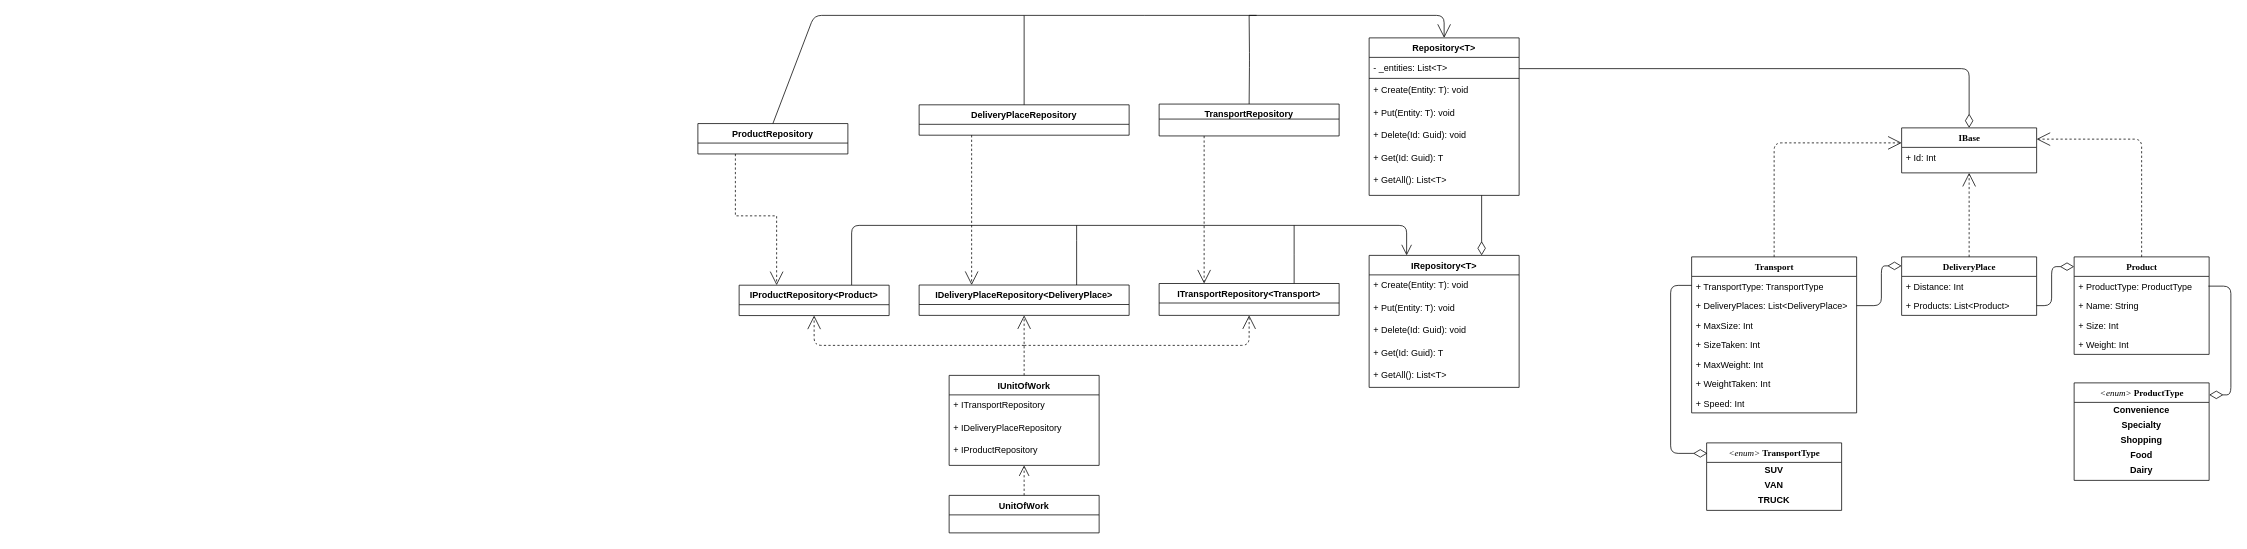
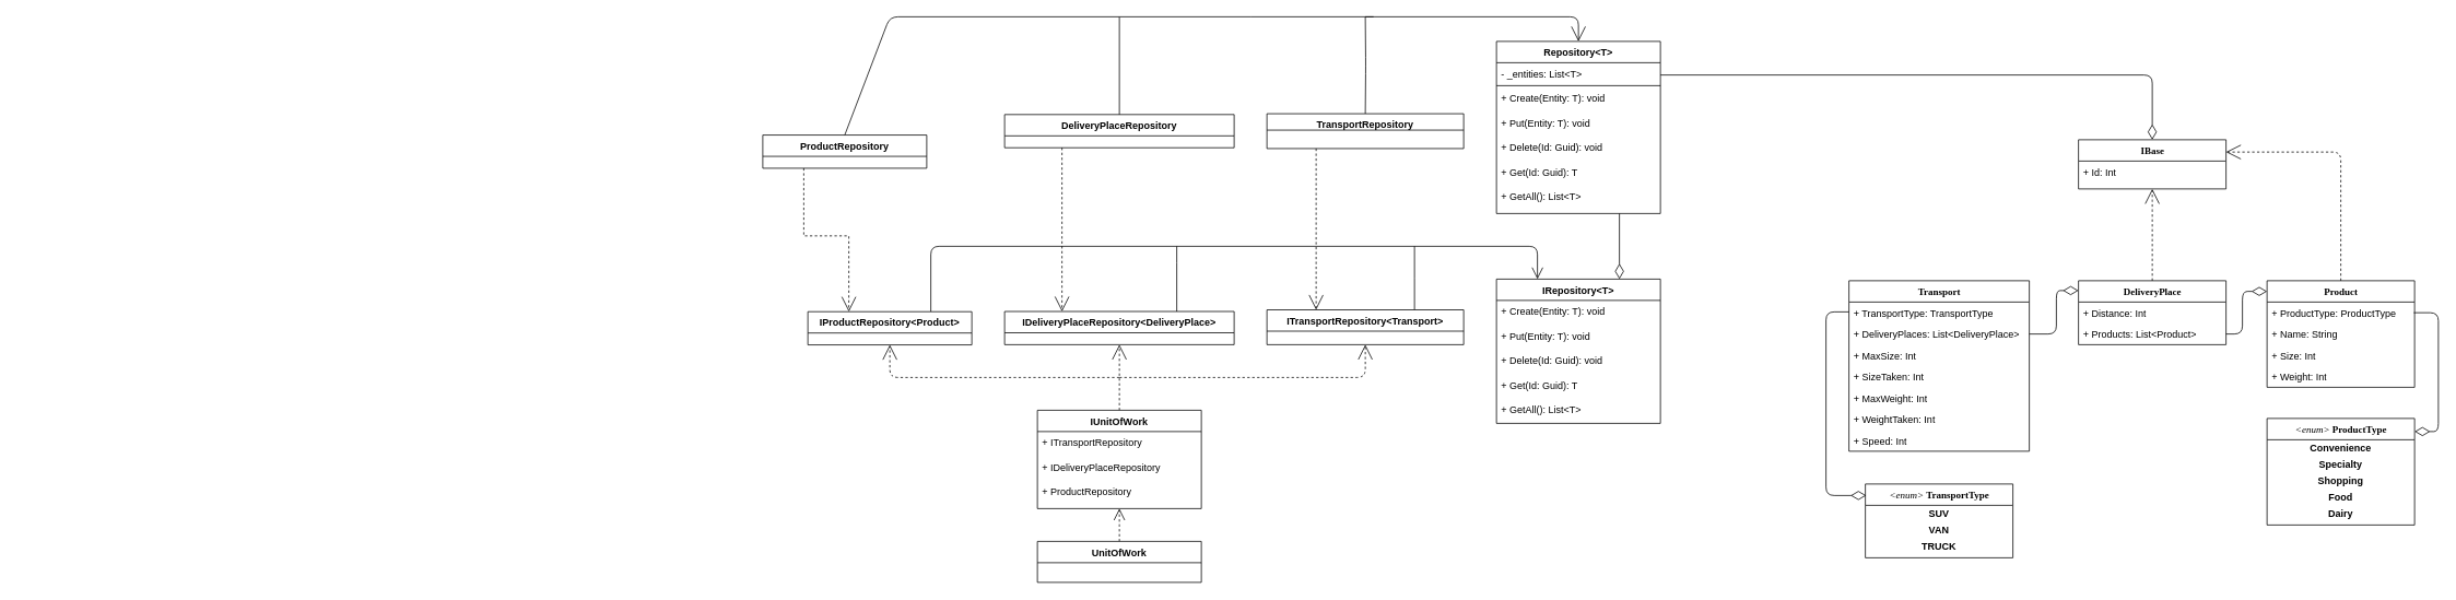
- <mxCell id="12" style="edgeStyle=orthogonalEdgeStyle;html=1;labelBackgroundColor=none;startFill=0;startSize=8;endArrow=open;endFill=0;endSize=16;fontFamily=Verdana;fontSize=12;dashed=1;exitX=0.5;exitY=0;exitDx=0;exitDy=0;" parent="1" source="13" target="4" edge="1"><mxGeometry relative="1" as="geometry"><Array as="points"><mxPoint x="2365" y="190" /></Array></mxGeometry></mxCell>
- <mxCell id="74" value="+ IProductRepository" style="text;align=left;verticalAlign=top;spacingLeft=4;spacingRight=4;overflow=hidden;rotatable=0;points=[[0,0.5],[1,0.5]];portConstraint=eastwest;" parent="71" vertex="1"><mxGeometry y="86" width="200" height="30" as="geometry" /></mxCell>
+ <mxCell id="74" value="+ ProductRepository" style="text;align=left;verticalAlign=top;spacingLeft=4;spacingRight=4;overflow=hidden;rotatable=0;points=[[0,0.5],[1,0.5]];portConstraint=eastwest;" parent="71" vertex="1"><mxGeometry y="86" width="200" height="30" as="geometry" /></mxCell>
